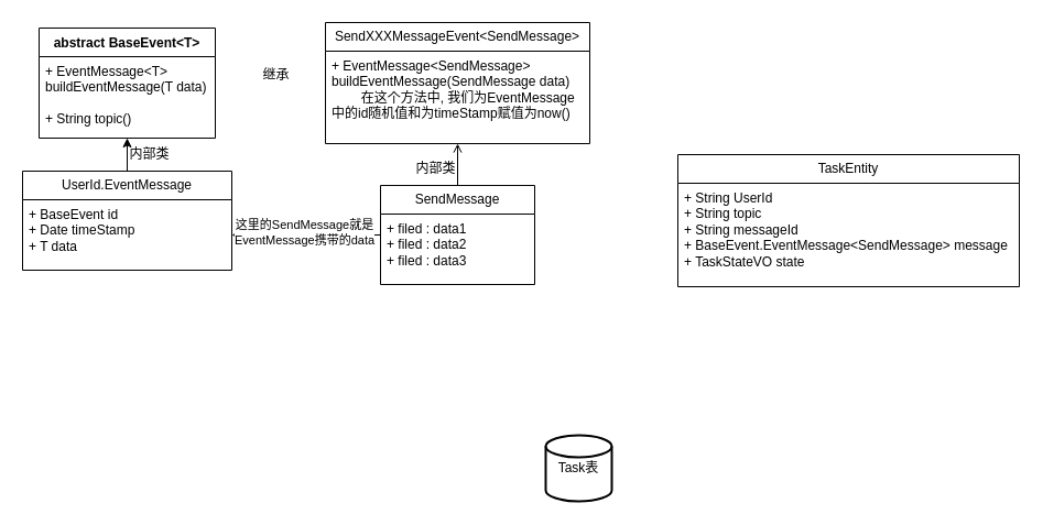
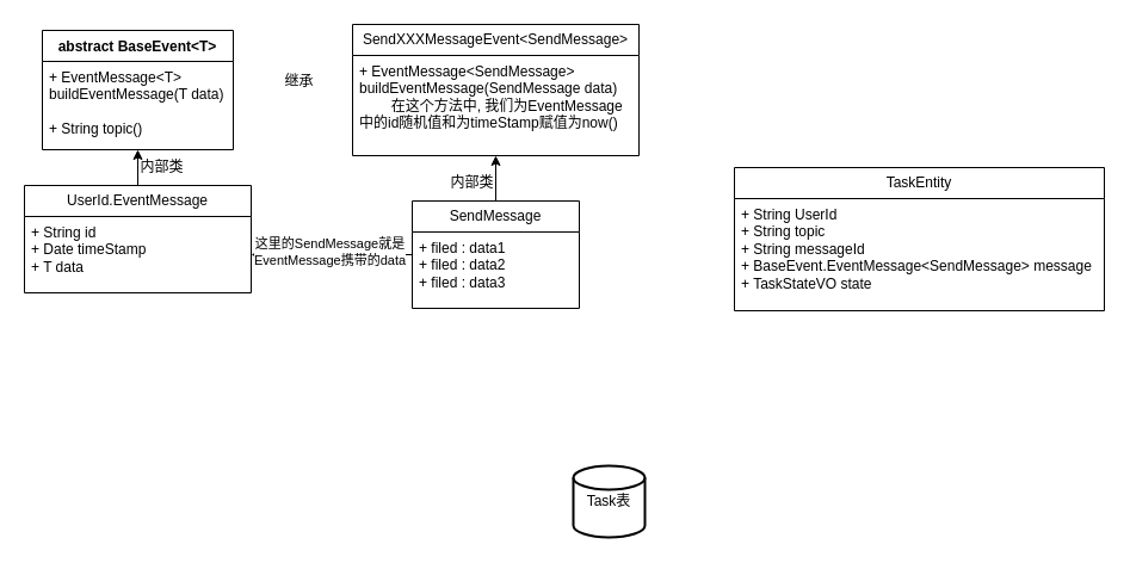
- <mxCell id="9" style="edgeStyle=orthogonalEdgeStyle;rounded=0;orthogonalLoop=1;jettySize=auto;html=1;endArrow=open;" edge="1" parent="1" source="12" target="7"><mxGeometry relative="1" as="geometry" /></mxCell>
+ <mxCell id="9" style="edgeStyle=orthogonalEdgeStyle;rounded=0;orthogonalLoop=1;jettySize=auto;html=1;" edge="1" parent="1" source="12" target="7"><mxGeometry relative="1" as="geometry" /></mxCell>
- <mxCell id="6" value="+ BaseEvent id&lt;br&gt;+ Date timeStamp&lt;div&gt;+ T data&lt;/div&gt;" style="text;strokeColor=none;fillColor=none;align=left;verticalAlign=top;spacingLeft=4;spacingRight=4;overflow=hidden;rotatable=0;points=[[0,0.5],[1,0.5]];portConstraint=eastwest;whiteSpace=wrap;html=1;" vertex="1" parent="5"><mxGeometry y="26" width="190" height="64" as="geometry" /></mxCell>
+ <mxCell id="6" value="+ String id&lt;br&gt;+ Date timeStamp&lt;div&gt;+ T data&lt;/div&gt;" style="text;strokeColor=none;fillColor=none;align=left;verticalAlign=top;spacingLeft=4;spacingRight=4;overflow=hidden;rotatable=0;points=[[0,0.5],[1,0.5]];portConstraint=eastwest;whiteSpace=wrap;html=1;" vertex="1" parent="5"><mxGeometry y="26" width="190" height="64" as="geometry" /></mxCell>
- <mxCell id="19" value="Task表" style="strokeWidth=2;html=1;shape=mxgraph.flowchart.database;whiteSpace=wrap;" vertex="1" parent="1"><mxGeometry x="495" y="395" width="60" height="60" as="geometry" /></mxCell>
+ <mxCell id="19" value="Task表" style="strokeWidth=2;html=1;shape=mxgraph.flowchart.database;whiteSpace=wrap;" vertex="1" parent="1"><mxGeometry x="480" y="390" width="60" height="60" as="geometry" /></mxCell>
